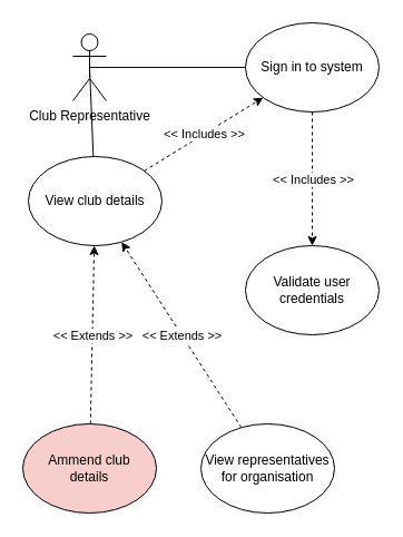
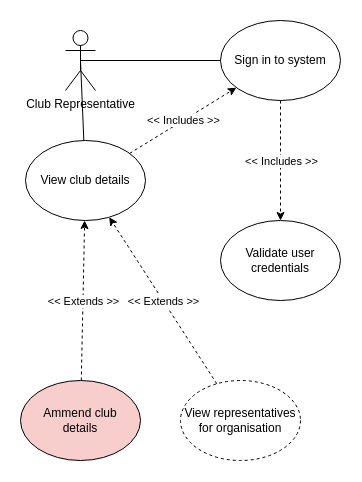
- <mxCell id="6" value="View representatives for organisation" style="ellipse;whiteSpace=wrap;html=1;" vertex="1" parent="1"><mxGeometry x="180" y="380" width="120" height="80" as="geometry" /></mxCell>
+ <mxCell id="6" value="View representatives for organisation" style="ellipse;whiteSpace=wrap;html=1;dashed=1;" vertex="1" parent="1"><mxGeometry x="180" y="380" width="120" height="80" as="geometry" /></mxCell>
